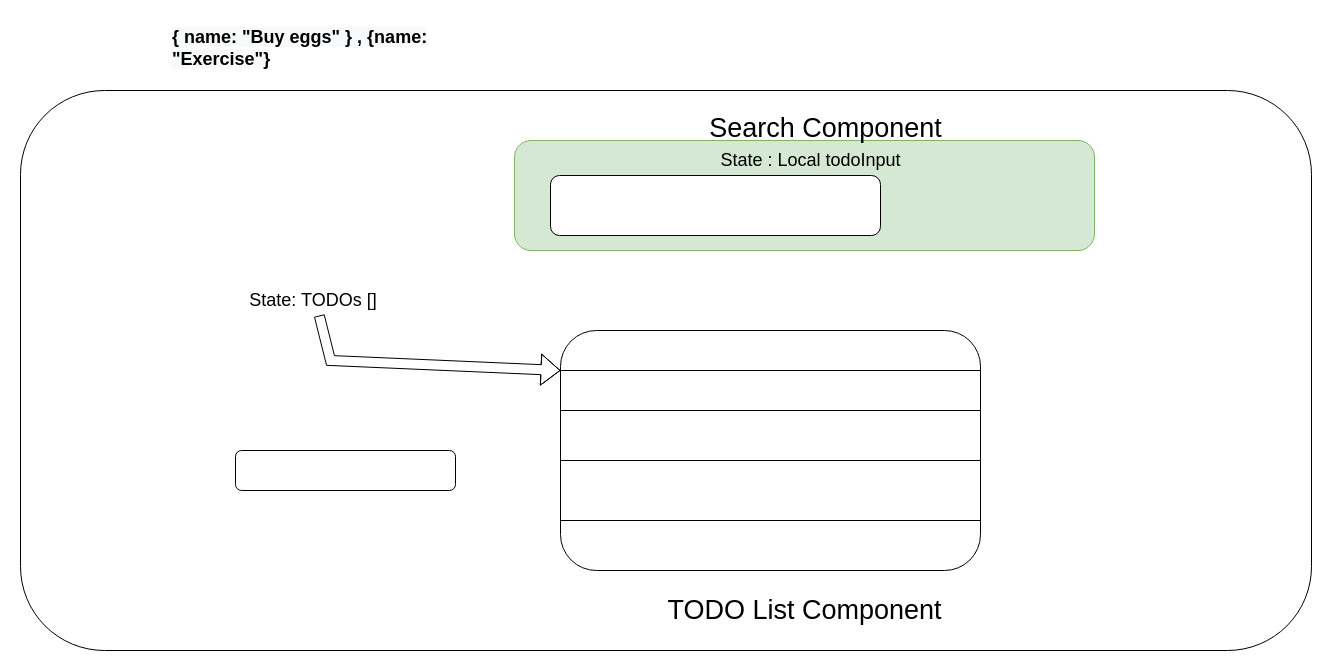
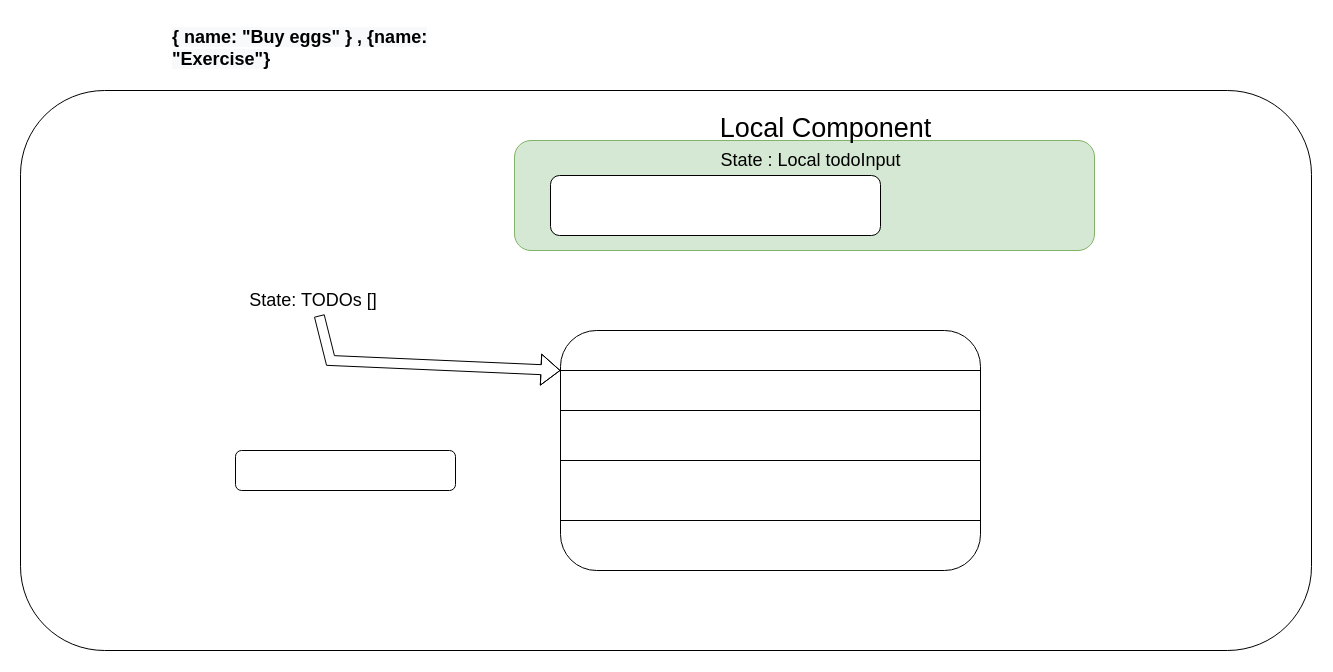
- <mxCell id="6" value="&lt;font style=&quot;font-size: 27px&quot;&gt;Search Component&lt;/font&gt;" style="text;html=1;align=center;verticalAlign=middle;resizable=0;points=[];autosize=1;strokeColor=none;fillColor=none;fontSize=37;fontColor=default;" vertex="1" parent="1"><mxGeometry x="700" y="100" width="250" height="50" as="geometry" /></mxCell>
+ <mxCell id="6" value="&lt;font style=&quot;font-size: 27px&quot;&gt;Local Component&lt;/font&gt;" style="text;html=1;align=center;verticalAlign=middle;resizable=0;points=[];autosize=1;strokeColor=none;fillColor=none;fontSize=37;fontColor=default;" vertex="1" parent="1"><mxGeometry x="700" y="100" width="250" height="50" as="geometry" /></mxCell>
- <mxCell id="11" value="TODO List Component&lt;br&gt;" style="text;html=1;align=center;verticalAlign=middle;resizable=0;points=[];autosize=1;strokeColor=none;fillColor=none;fontSize=27;fontColor=default;" vertex="1" parent="1"><mxGeometry x="659" y="590" width="290" height="40" as="geometry" /></mxCell>
